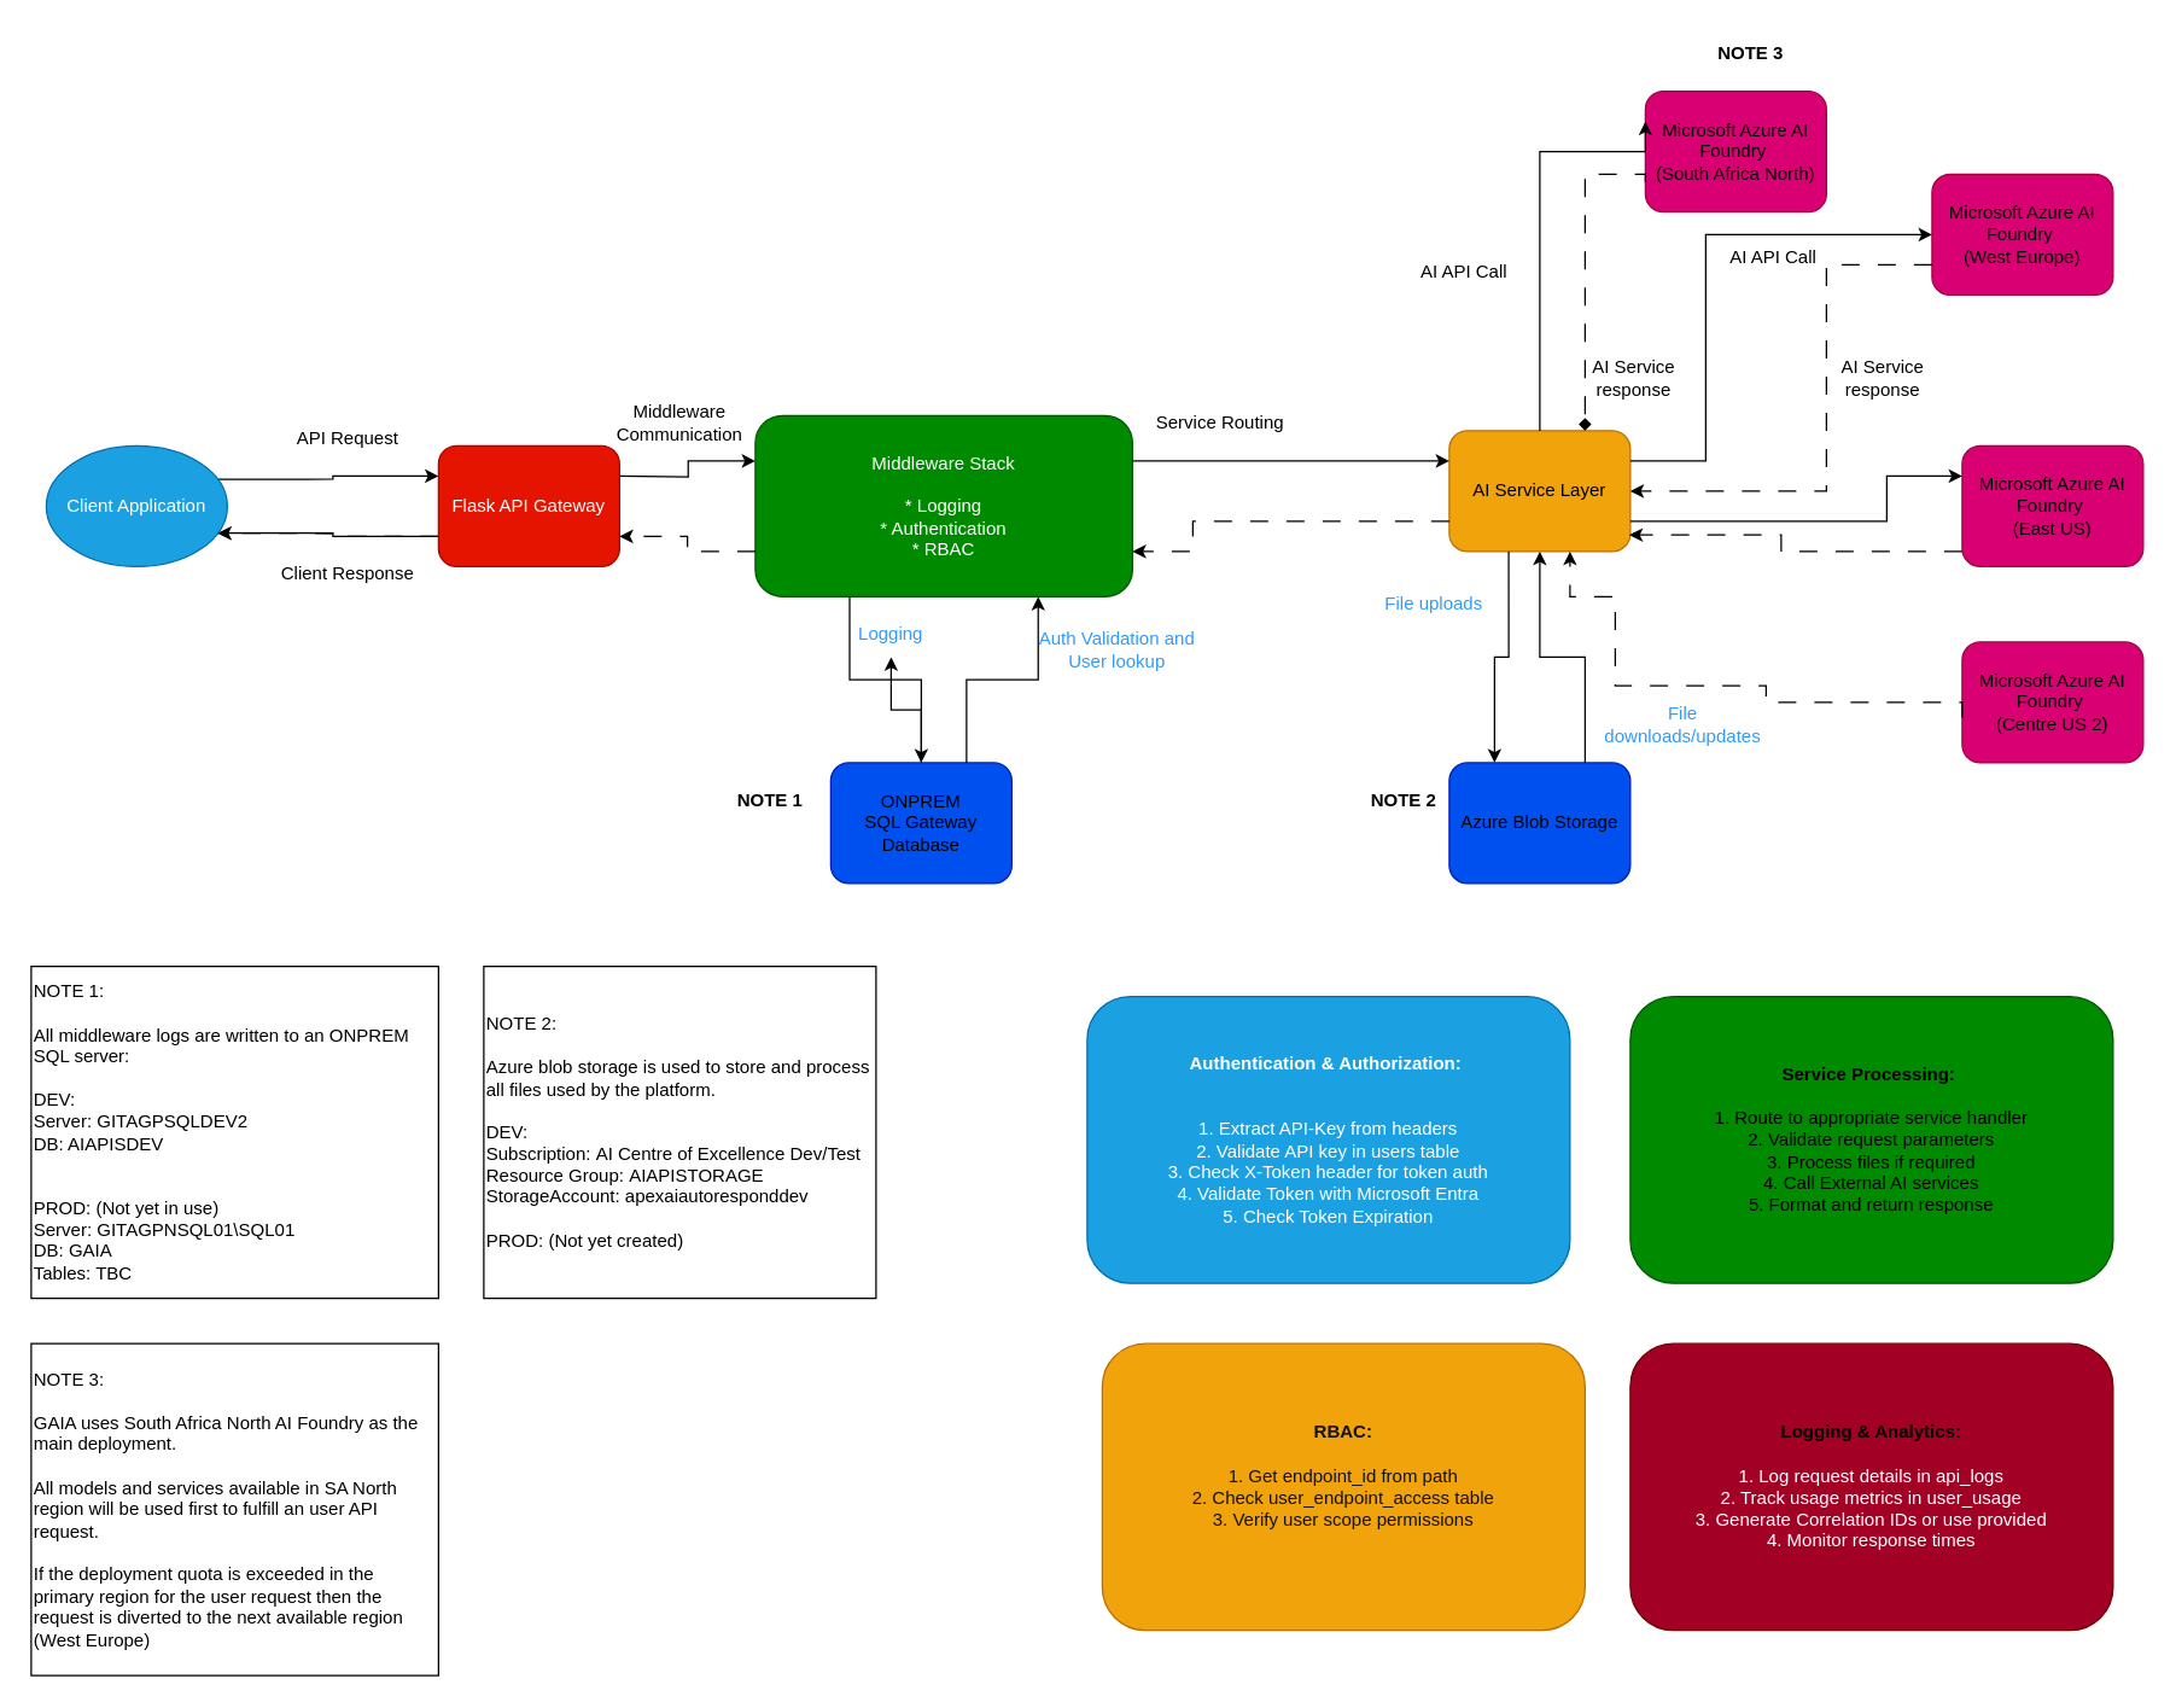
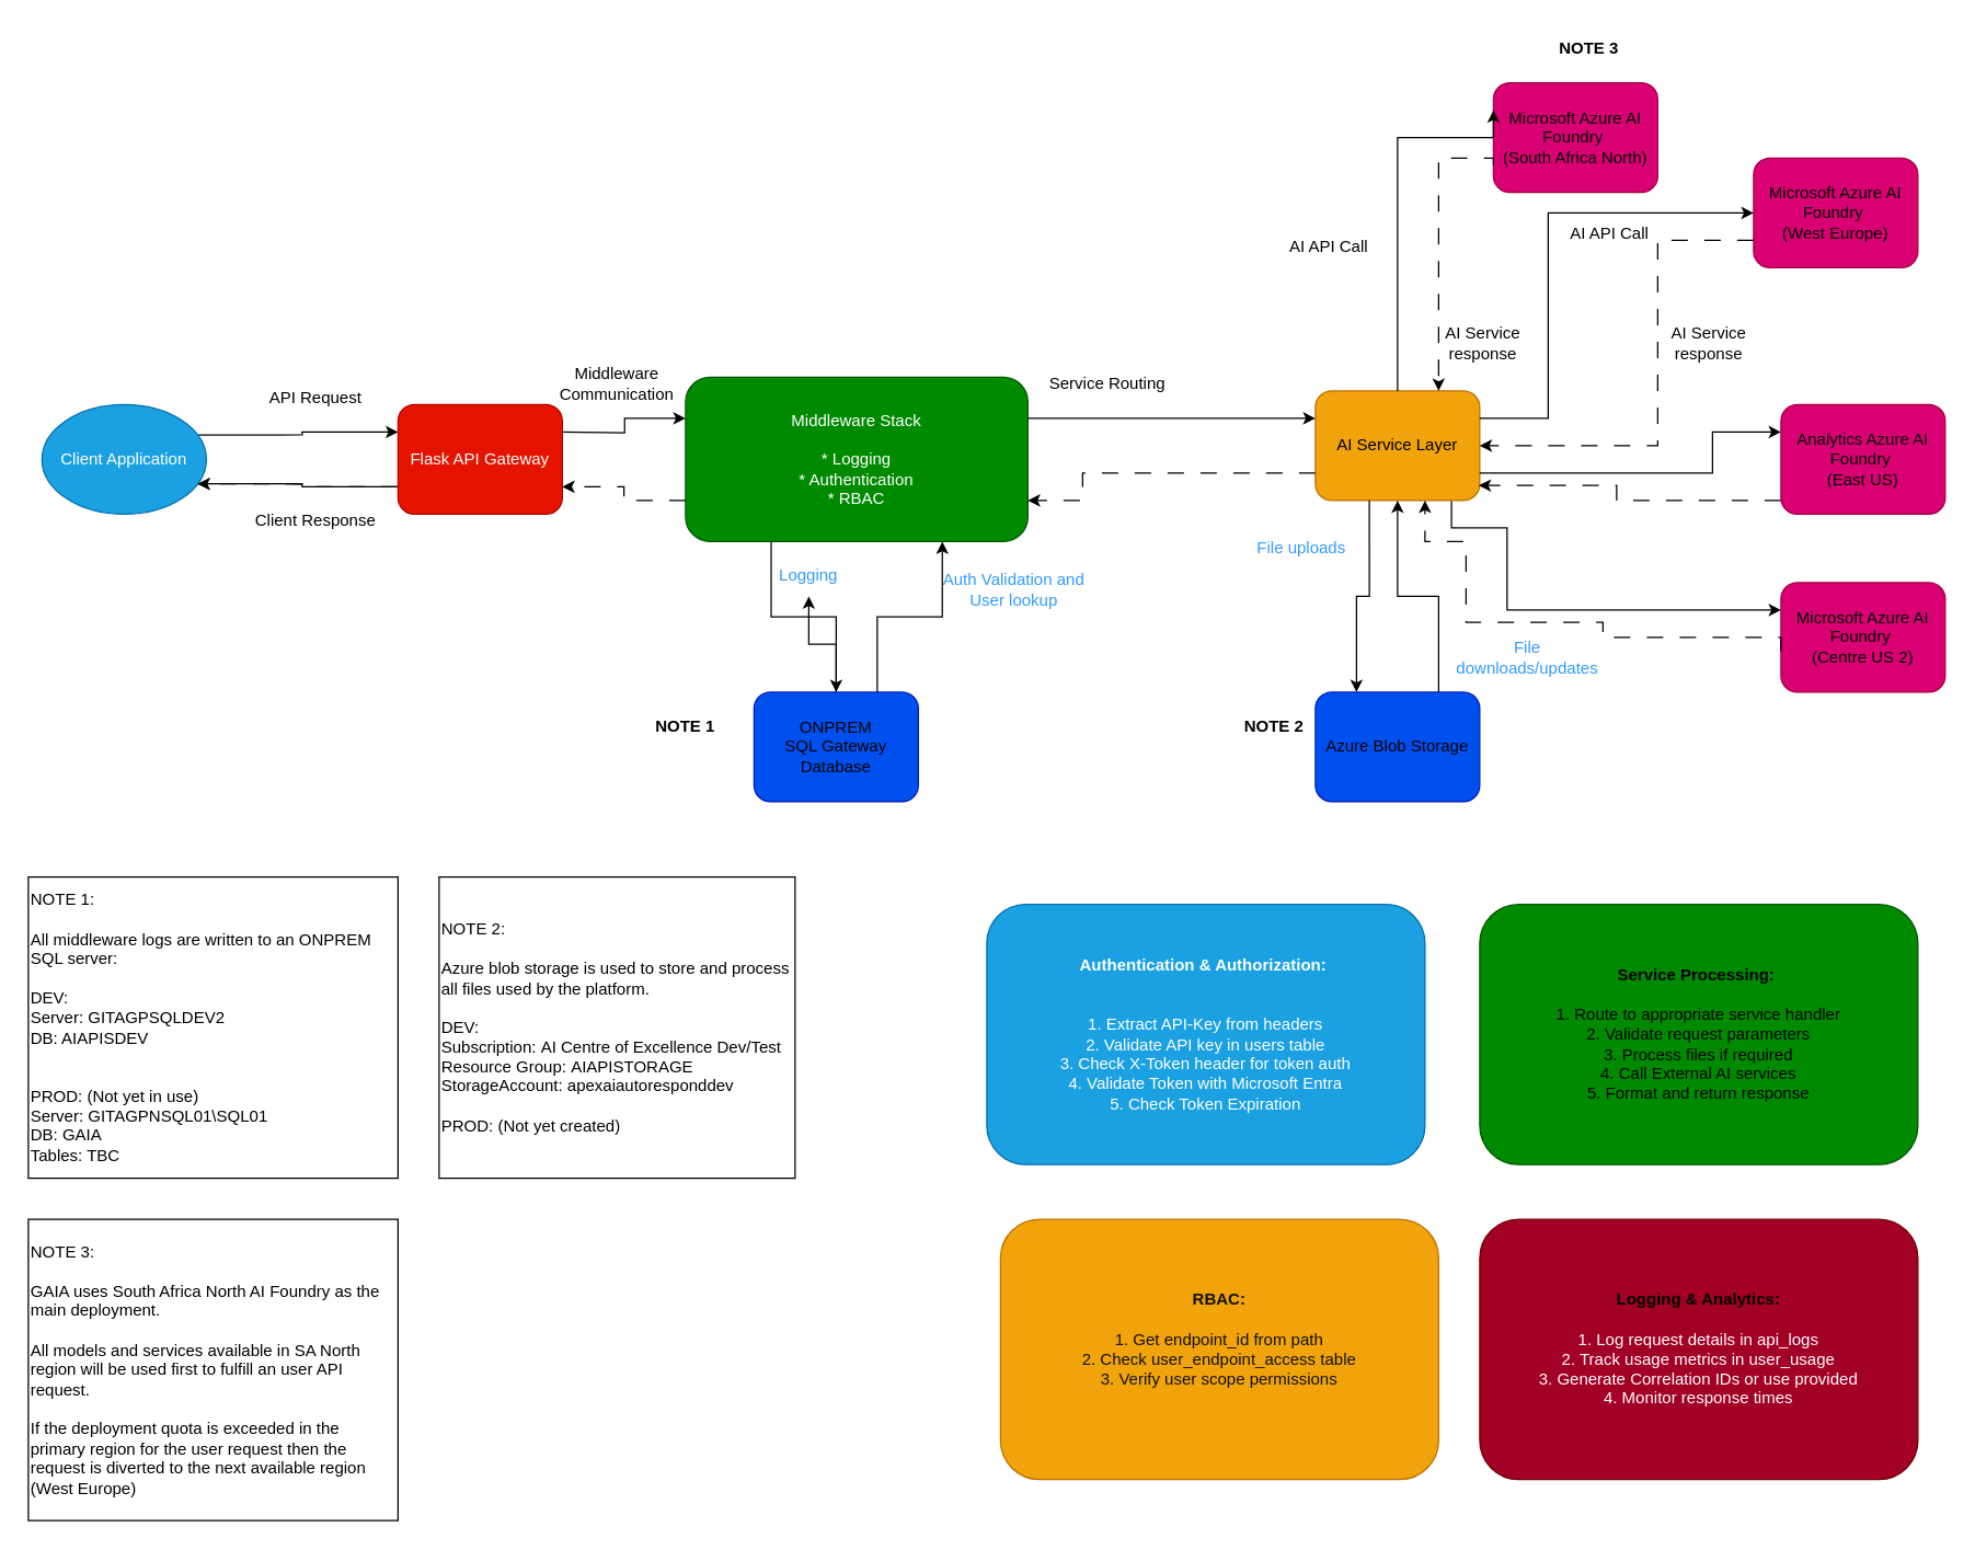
- <mxCell id="27" style="edgeStyle=orthogonalEdgeStyle;rounded=0;orthogonalLoop=1;jettySize=auto;html=1;strokeColor=light-dark(#000000,#CC0000);dashed=1;dashPattern=12 12;exitX=0;exitY=0.75;exitDx=0;exitDy=0;entryX=0.75;entryY=0;entryDx=0;entryDy=0;endArrow=diamond;" edge="1" parent="1" source="12" target="8"><mxGeometry relative="1" as="geometry"><mxPoint x="1280" y="335" as="sourcePoint" /><mxPoint x="1060" y="365" as="targetPoint" /><Array as="points"><mxPoint x="1090" y="115" /><mxPoint x="1050" y="115" /></Array></mxGeometry></mxCell>
+ <mxCell id="27" style="edgeStyle=orthogonalEdgeStyle;rounded=0;orthogonalLoop=1;jettySize=auto;html=1;strokeColor=light-dark(#000000,#CC0000);dashed=1;dashPattern=12 12;exitX=0;exitY=0.75;exitDx=0;exitDy=0;entryX=0.75;entryY=0;entryDx=0;entryDy=0;" edge="1" parent="1" source="12" target="8"><mxGeometry relative="1" as="geometry"><mxPoint x="1280" y="335" as="sourcePoint" /><mxPoint x="1060" y="365" as="targetPoint" /><Array as="points"><mxPoint x="1090" y="115" /><mxPoint x="1050" y="115" /></Array></mxGeometry></mxCell>
- <mxCell id="46" value="&lt;font style=&quot;color: light-dark(rgb(0, 0, 0), rgb(255, 255, 255));&quot;&gt;Microsoft Azure AI Foundry&amp;nbsp;&lt;/font&gt;&lt;div&gt;&lt;font style=&quot;color: light-dark(rgb(0, 0, 0), rgb(255, 255, 255));&quot;&gt;(East US)&lt;/font&gt;&lt;/div&gt;" style="rounded=1;whiteSpace=wrap;html=1;fillColor=light-dark(#D80073,#CC0066);fontColor=#ffffff;strokeColor=#A50040;" vertex="1" parent="1"><mxGeometry x="1300" y="295" width="120" height="80" as="geometry" /></mxCell>
+ <mxCell id="46" value="&lt;font style=&quot;color: light-dark(rgb(0, 0, 0), rgb(255, 255, 255));&quot;&gt;Analytics Azure AI Foundry&amp;nbsp;&lt;/font&gt;&lt;div&gt;&lt;font style=&quot;color: light-dark(rgb(0, 0, 0), rgb(255, 255, 255));&quot;&gt;(East US)&lt;/font&gt;&lt;/div&gt;" style="rounded=1;whiteSpace=wrap;html=1;fillColor=light-dark(#D80073,#CC0066);fontColor=#ffffff;strokeColor=#A50040;" vertex="1" parent="1"><mxGeometry x="1300" y="295" width="120" height="80" as="geometry" /></mxCell>
+ <mxCell id="50" style="edgeStyle=orthogonalEdgeStyle;rounded=0;orthogonalLoop=1;jettySize=auto;html=1;strokeColor=light-dark(#000000,#000099);exitX=0.828;exitY=1.005;exitDx=0;exitDy=0;entryX=0;entryY=0.25;entryDx=0;entryDy=0;exitPerimeter=0;" edge="1" parent="1" source="8" target="47"><mxGeometry relative="1" as="geometry"><mxPoint x="1250" y="565" as="sourcePoint" /><mxPoint x="1220" y="425" as="targetPoint" /><Array as="points"><mxPoint x="1059" y="385" /><mxPoint x="1100" y="385" /><mxPoint x="1100" y="445" /></Array></mxGeometry></mxCell>
- <mxCell id="37" value="&lt;b&gt;&lt;font style=&quot;color: light-dark(rgb(0, 0, 0), rgb(204, 0, 0));&quot;&gt;NOTE 1&lt;/font&gt;&lt;/b&gt;" style="text;strokeColor=none;align=center;fillColor=none;html=1;verticalAlign=middle;whiteSpace=wrap;rounded=0;" vertex="1" parent="1"><mxGeometry x="480" y="515" width="60" height="30" as="geometry" /></mxCell>
+ <mxCell id="37" value="&lt;b&gt;&lt;font style=&quot;color: light-dark(rgb(0, 0, 0), rgb(204, 0, 0));&quot;&gt;NOTE 1&lt;/font&gt;&lt;/b&gt;" style="text;strokeColor=none;align=center;fillColor=none;html=1;verticalAlign=middle;whiteSpace=wrap;rounded=0;" vertex="1" parent="1"><mxGeometry x="470" y="515" width="60" height="30" as="geometry" /></mxCell>
